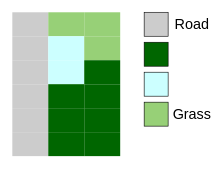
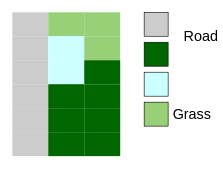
- <mxCell id="19" value="&lt;font style=&quot;font-size: 24px&quot;&gt;Road&lt;/font&gt;" style="text;html=1;strokeColor=none;fillColor=none;align=center;verticalAlign=middle;whiteSpace=wrap;rounded=0;" vertex="1" parent="1"><mxGeometry x="290" y="30" width="60" height="20" as="geometry" /></mxCell>
+ <mxCell id="19" value="&lt;font style=&quot;font-size: 24px&quot;&gt;Road&lt;/font&gt;" style="text;html=1;strokeColor=none;fillColor=none;align=center;verticalAlign=middle;whiteSpace=wrap;rounded=0;" vertex="1" parent="1"><mxGeometry x="305" y="50" width="60" height="20" as="geometry" /></mxCell>
